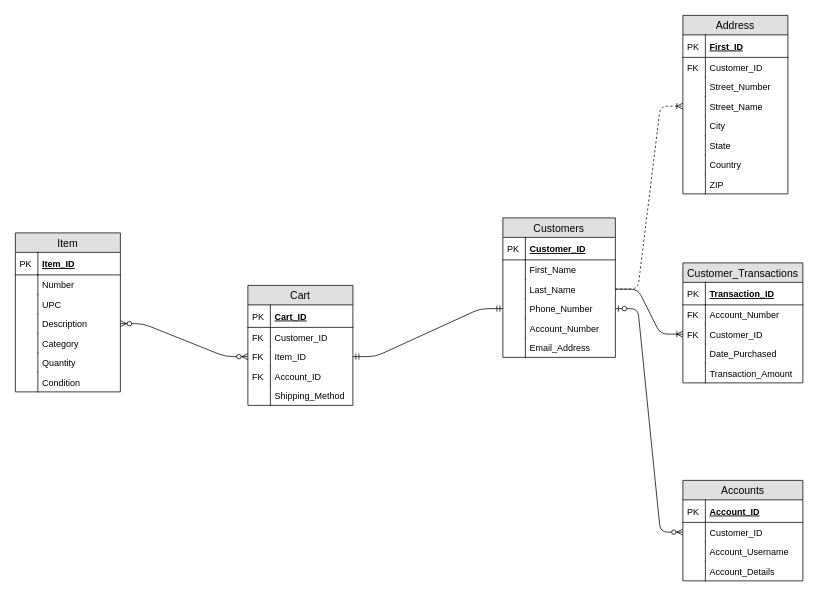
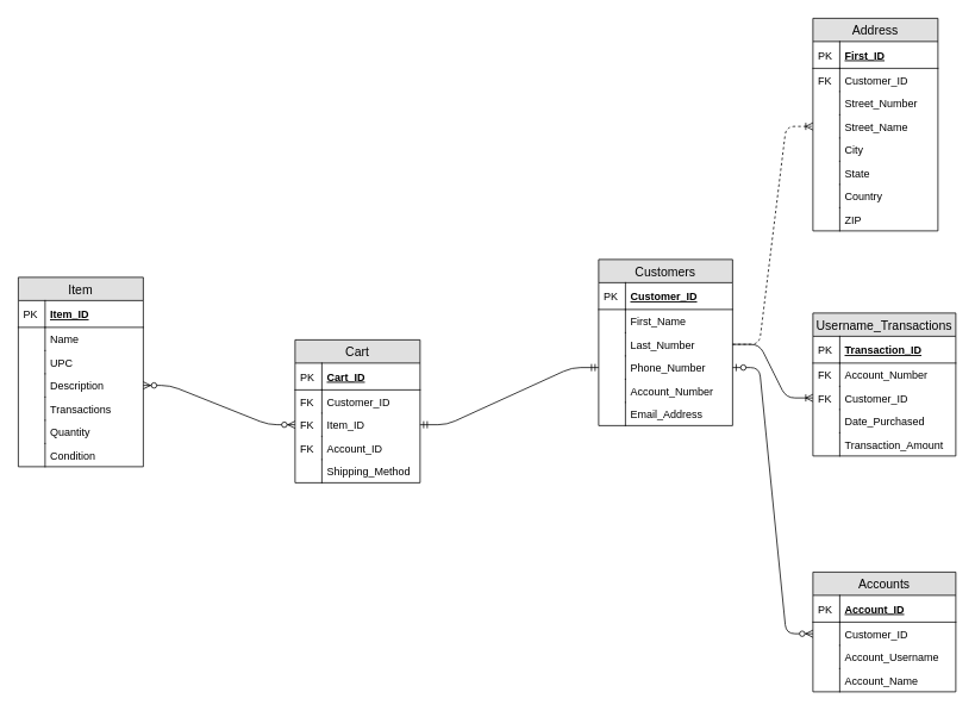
- <mxCell id="58" value="Customer_Transactions" style="swimlane;fontStyle=0;childLayout=stackLayout;horizontal=1;startSize=26;fillColor=#e0e0e0;horizontalStack=0;resizeParent=1;resizeParentMax=0;resizeLast=0;collapsible=1;marginBottom=0;swimlaneFillColor=#ffffff;align=center;fontSize=14;" parent="1" vertex="1"><mxGeometry x="910" y="350" width="160" height="160" as="geometry" /></mxCell>
+ <mxCell id="58" value="Username_Transactions" style="swimlane;fontStyle=0;childLayout=stackLayout;horizontal=1;startSize=26;fillColor=#e0e0e0;horizontalStack=0;resizeParent=1;resizeParentMax=0;resizeLast=0;collapsible=1;marginBottom=0;swimlaneFillColor=#ffffff;align=center;fontSize=14;" parent="1" vertex="1"><mxGeometry x="910" y="350" width="160" height="160" as="geometry" /></mxCell>
- <mxCell id="29" value="Number" style="shape=partialRectangle;top=0;left=0;right=0;bottom=0;align=left;verticalAlign=top;fillColor=none;spacingLeft=34;spacingRight=4;overflow=hidden;rotatable=0;points=[[0,0.5],[1,0.5]];portConstraint=eastwest;dropTarget=0;fontSize=12;" parent="26" vertex="1"><mxGeometry y="56" width="140" height="26" as="geometry" /></mxCell>
+ <mxCell id="29" value="Name" style="shape=partialRectangle;top=0;left=0;right=0;bottom=0;align=left;verticalAlign=top;fillColor=none;spacingLeft=34;spacingRight=4;overflow=hidden;rotatable=0;points=[[0,0.5],[1,0.5]];portConstraint=eastwest;dropTarget=0;fontSize=12;" parent="26" vertex="1"><mxGeometry y="56" width="140" height="26" as="geometry" /></mxCell>
- <mxCell id="7" value="Last_Name" style="shape=partialRectangle;top=0;left=0;right=0;bottom=0;align=left;verticalAlign=top;fillColor=none;spacingLeft=34;spacingRight=4;overflow=hidden;rotatable=0;points=[[0,0.5],[1,0.5]];portConstraint=eastwest;dropTarget=0;fontSize=12;" parent="2" vertex="1"><mxGeometry y="82" width="150" height="26" as="geometry" /></mxCell>
+ <mxCell id="7" value="Last_Number" style="shape=partialRectangle;top=0;left=0;right=0;bottom=0;align=left;verticalAlign=top;fillColor=none;spacingLeft=34;spacingRight=4;overflow=hidden;rotatable=0;points=[[0,0.5],[1,0.5]];portConstraint=eastwest;dropTarget=0;fontSize=12;" parent="2" vertex="1"><mxGeometry y="82" width="150" height="26" as="geometry" /></mxCell>
- <mxCell id="35" value="Category" style="shape=partialRectangle;top=0;left=0;right=0;bottom=0;align=left;verticalAlign=top;fillColor=none;spacingLeft=34;spacingRight=4;overflow=hidden;rotatable=0;points=[[0,0.5],[1,0.5]];portConstraint=eastwest;dropTarget=0;fontSize=12;" parent="26" vertex="1"><mxGeometry y="134" width="140" height="26" as="geometry" /></mxCell>
+ <mxCell id="35" value="Transactions" style="shape=partialRectangle;top=0;left=0;right=0;bottom=0;align=left;verticalAlign=top;fillColor=none;spacingLeft=34;spacingRight=4;overflow=hidden;rotatable=0;points=[[0,0.5],[1,0.5]];portConstraint=eastwest;dropTarget=0;fontSize=12;" parent="26" vertex="1"><mxGeometry y="134" width="140" height="26" as="geometry" /></mxCell>
- <mxCell id="77" value="Account_Details" style="shape=partialRectangle;top=0;left=0;right=0;bottom=0;align=left;verticalAlign=top;fillColor=none;spacingLeft=34;spacingRight=4;overflow=hidden;rotatable=0;points=[[0,0.5],[1,0.5]];portConstraint=eastwest;dropTarget=0;fontSize=12;" parent="70" vertex="1"><mxGeometry y="108" width="160" height="26" as="geometry" /></mxCell>
+ <mxCell id="77" value="Account_Name" style="shape=partialRectangle;top=0;left=0;right=0;bottom=0;align=left;verticalAlign=top;fillColor=none;spacingLeft=34;spacingRight=4;overflow=hidden;rotatable=0;points=[[0,0.5],[1,0.5]];portConstraint=eastwest;dropTarget=0;fontSize=12;" parent="70" vertex="1"><mxGeometry y="108" width="160" height="26" as="geometry" /></mxCell>
